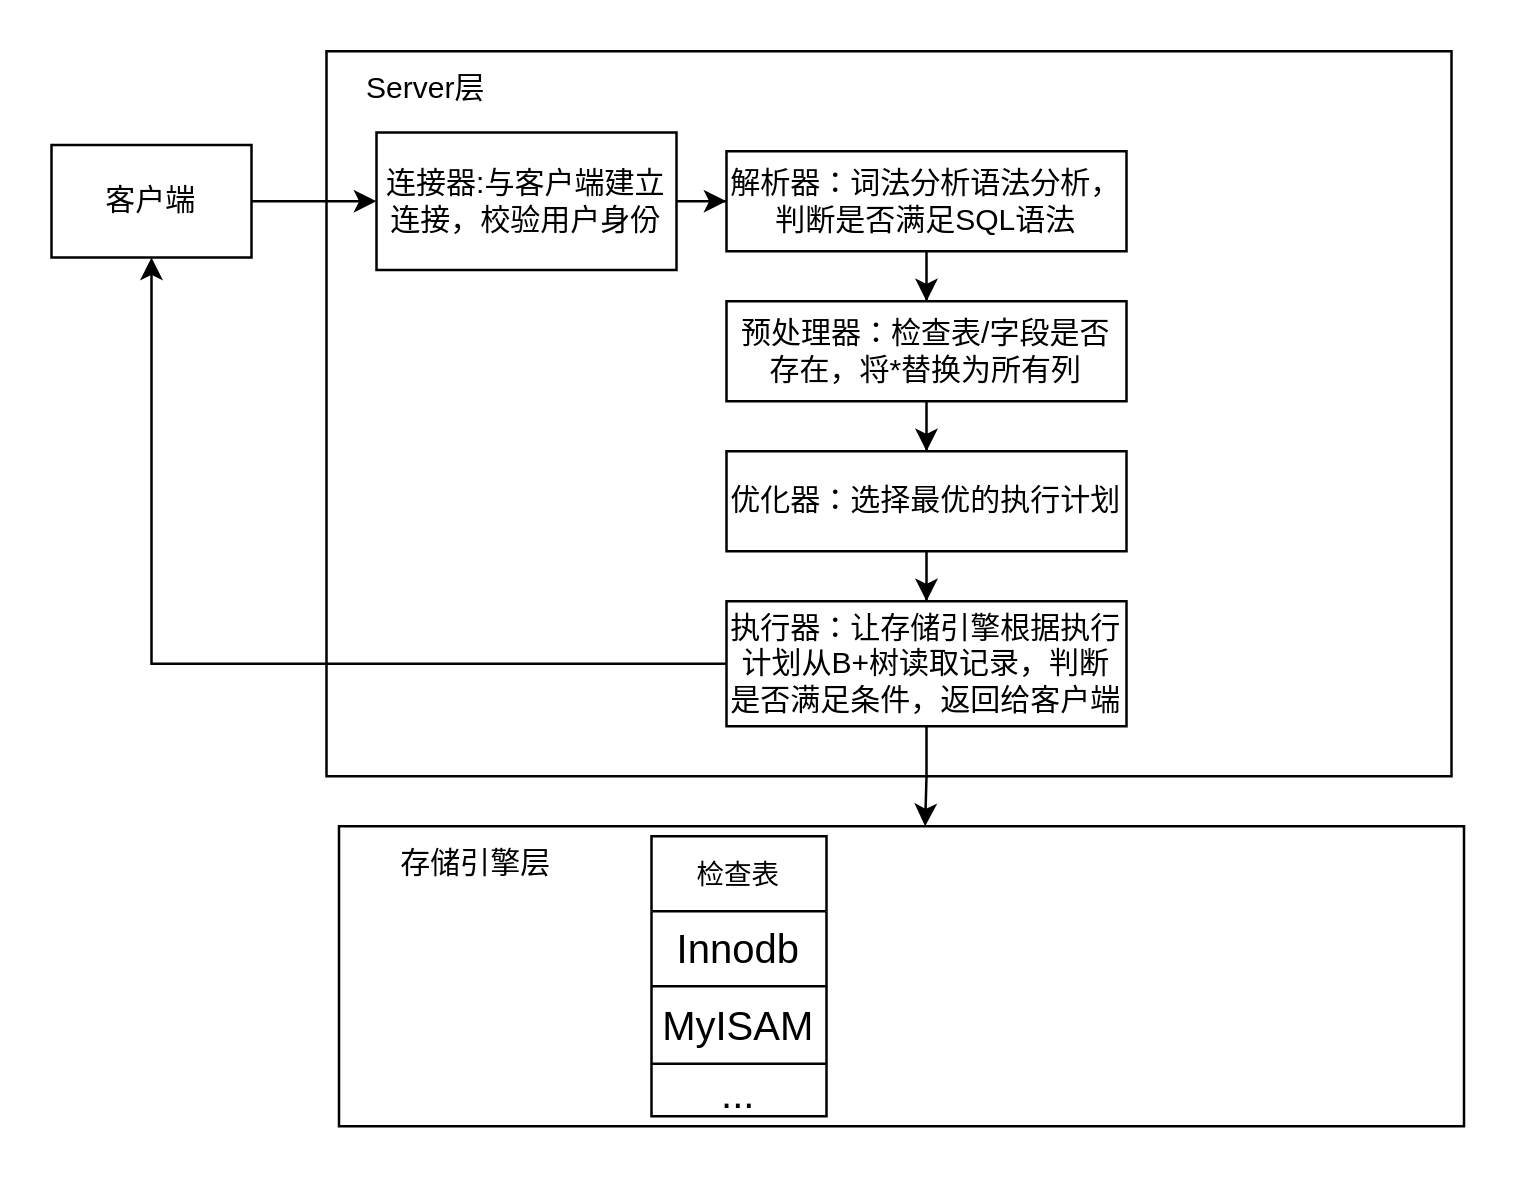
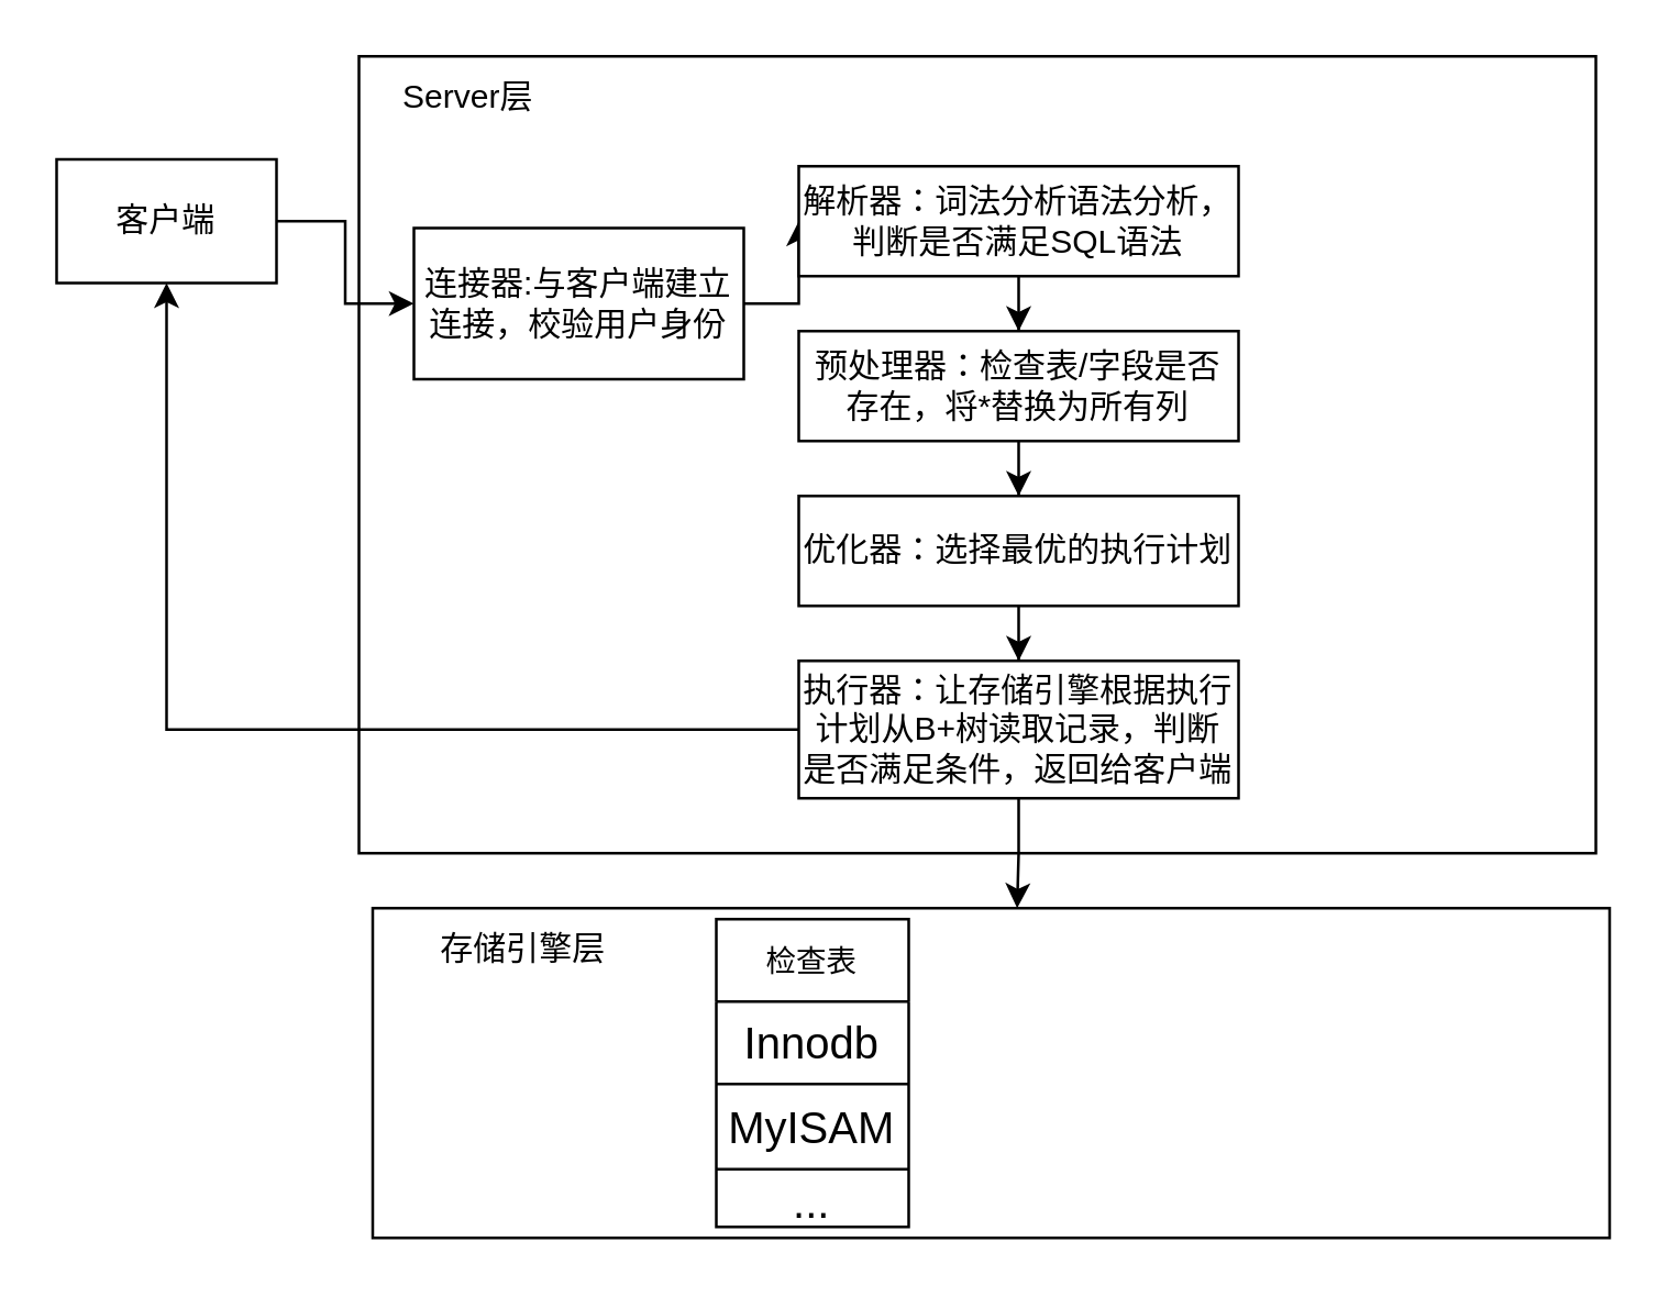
- <mxCell id="7" value="连接器:与客户端建立连接，校验用户身份" style="rounded=0;whiteSpace=wrap;html=1;" vertex="1" parent="1"><mxGeometry x="150" y="52.5" width="120" height="55" as="geometry" /></mxCell>
+ <mxCell id="7" value="连接器:与客户端建立连接，校验用户身份" style="rounded=0;whiteSpace=wrap;html=1;" vertex="1" parent="1"><mxGeometry x="150" y="82.5" width="120" height="55" as="geometry" /></mxCell>
